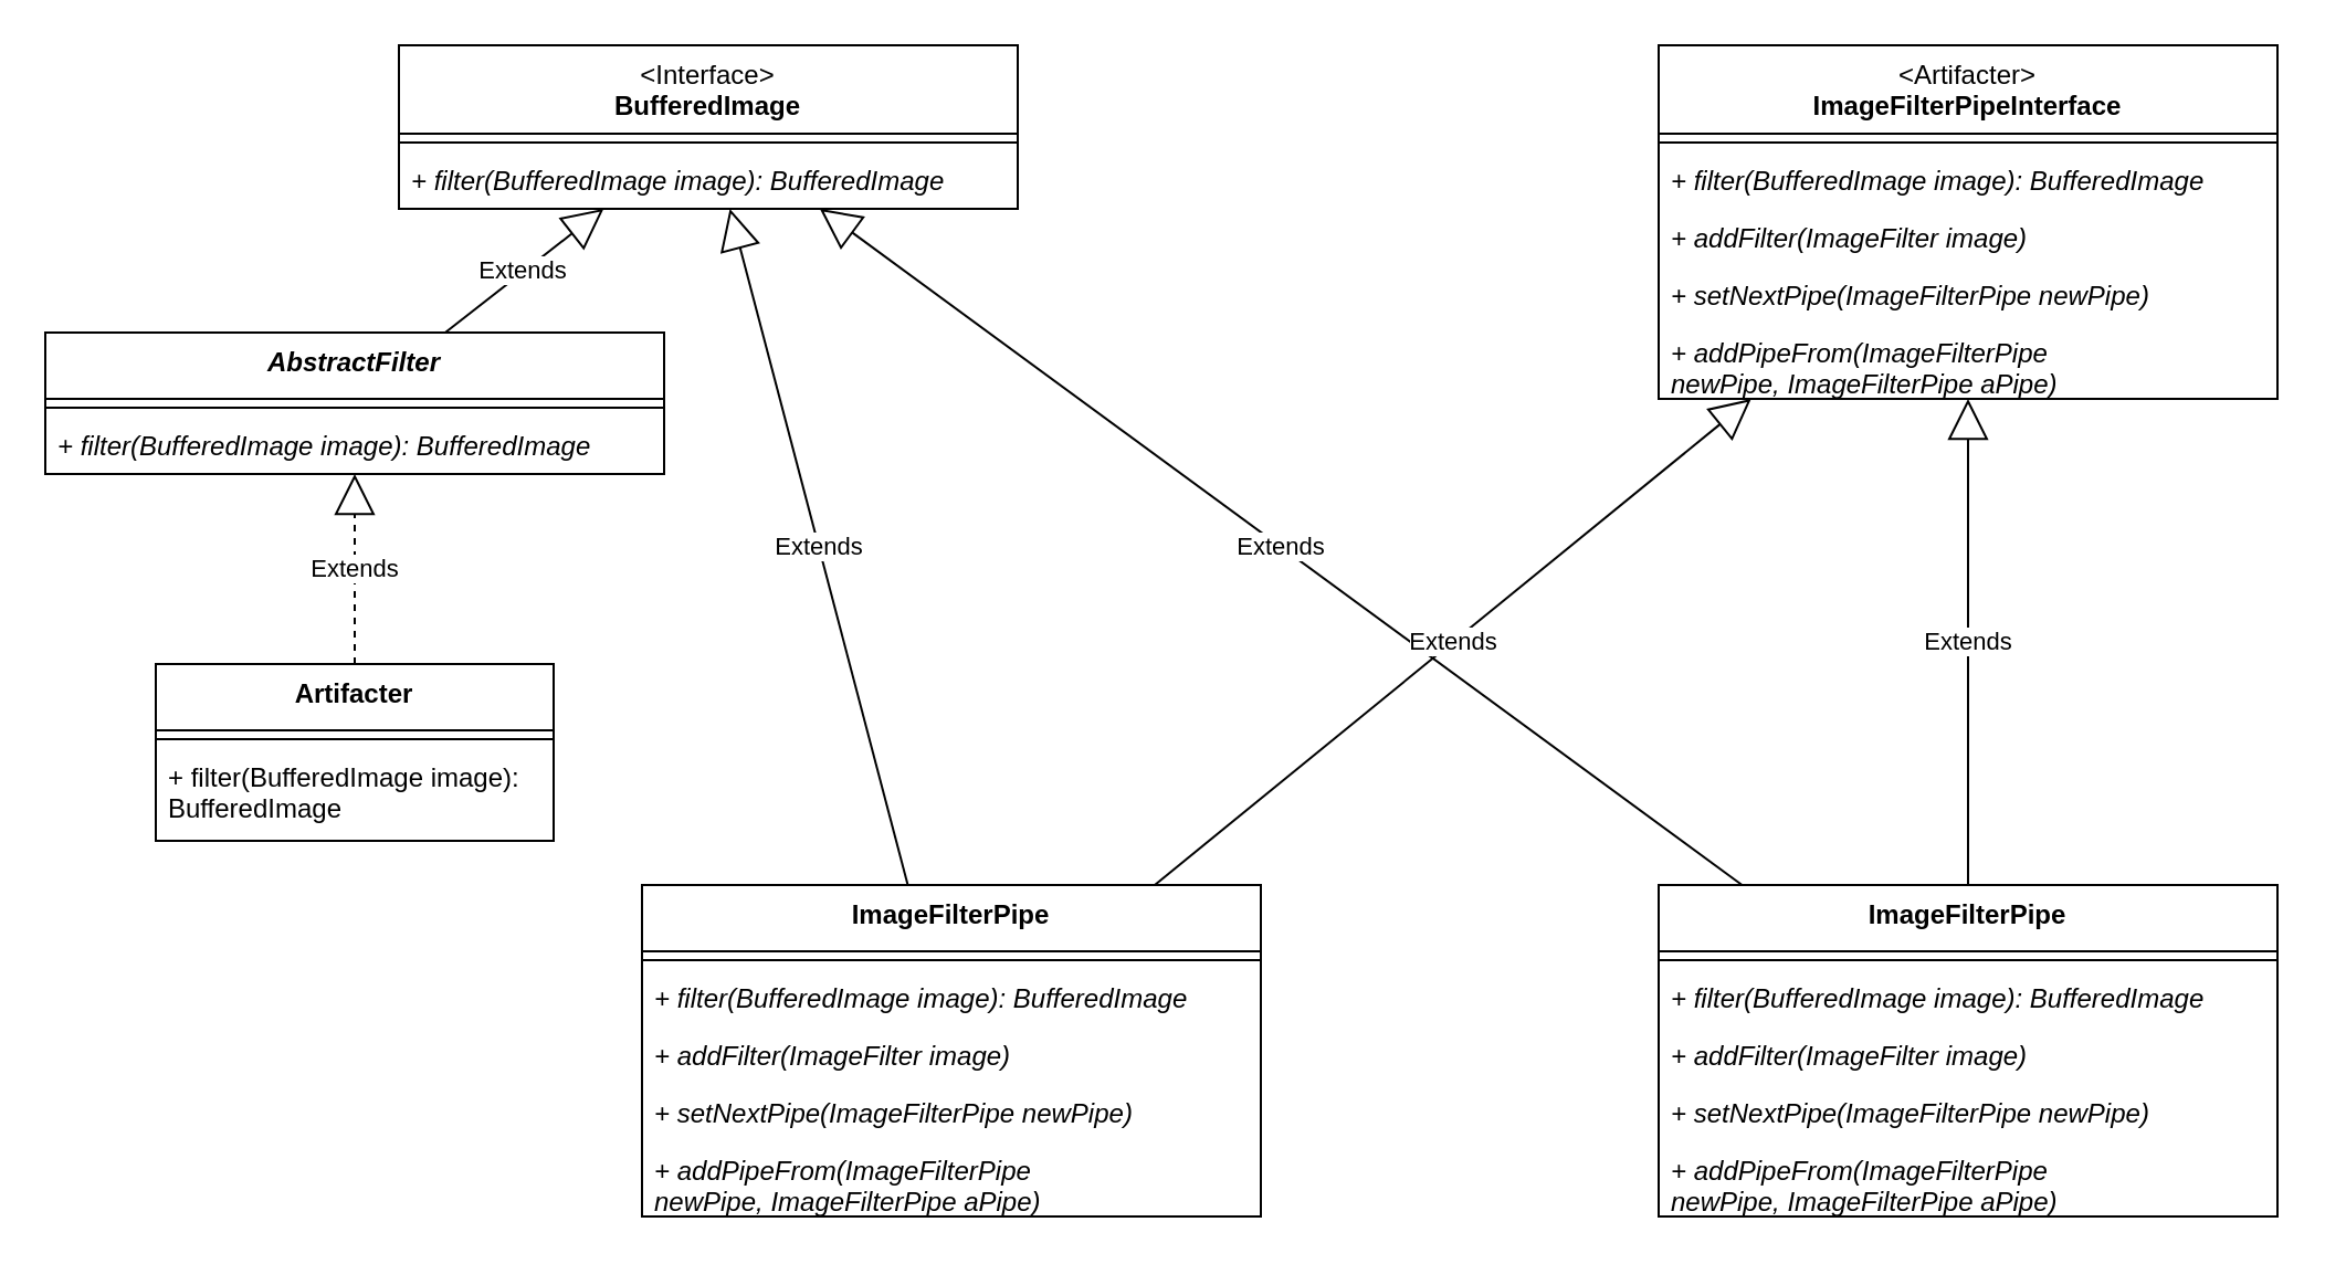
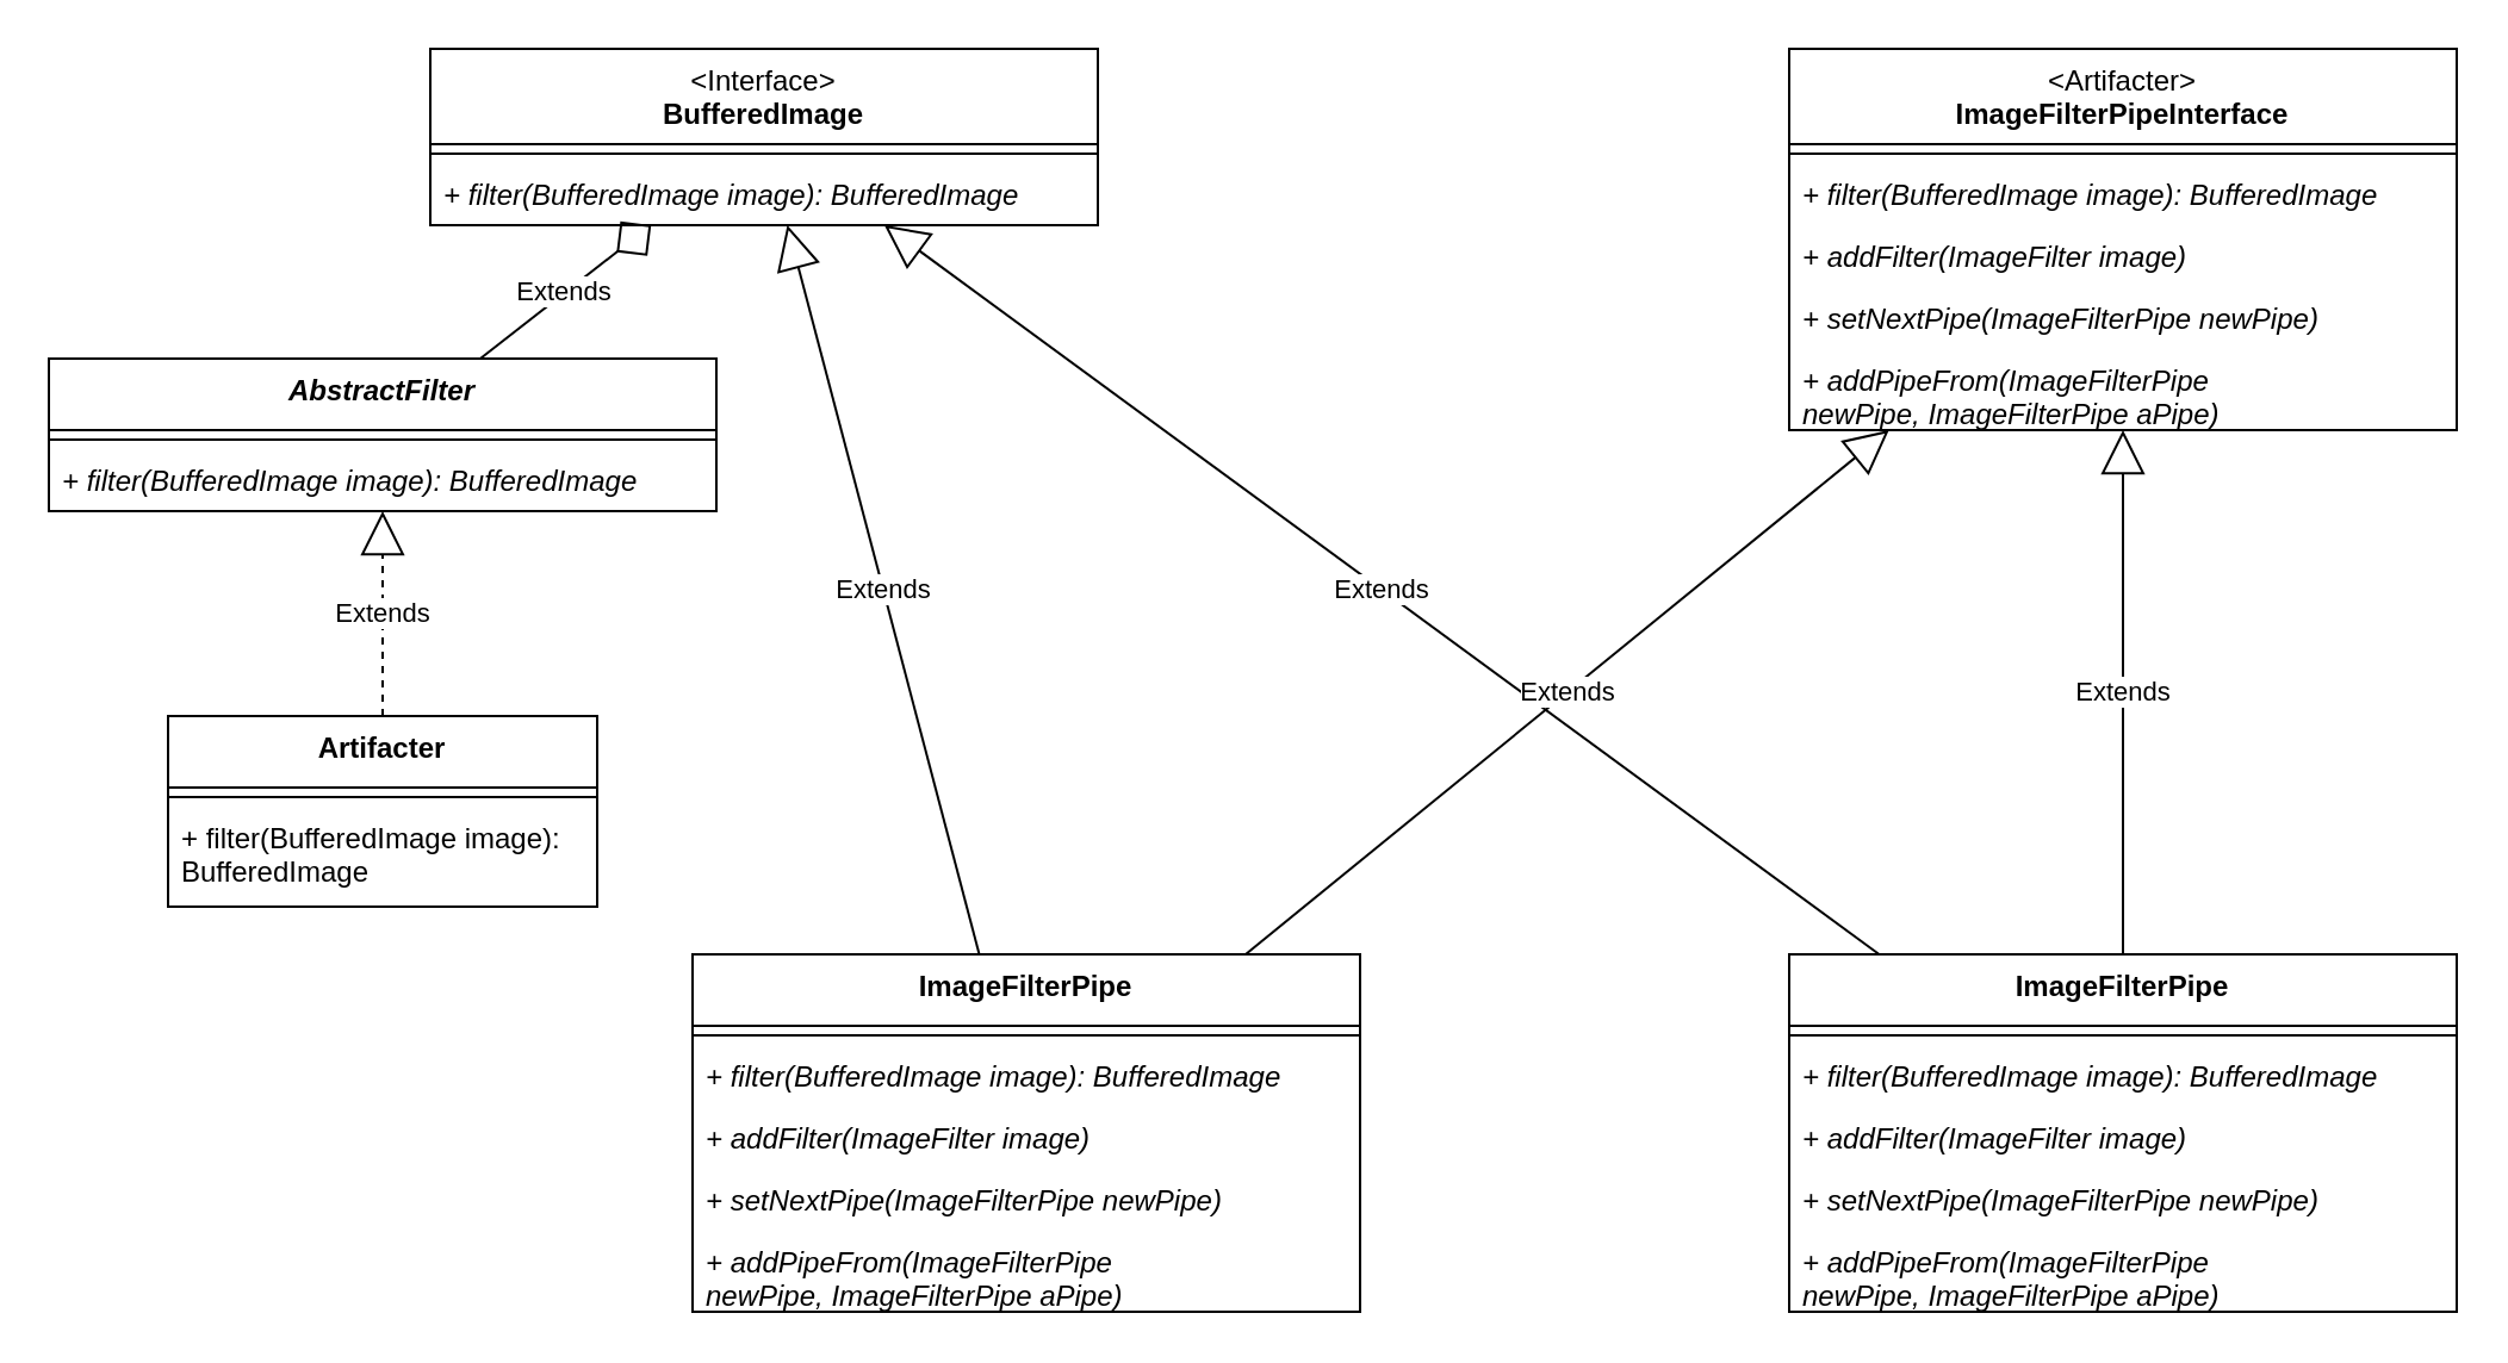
- <mxCell id="8" value="Extends" style="endArrow=block;endSize=16;endFill=0;html=1;rounded=0;" edge="1" parent="1" source="5" target="2"><mxGeometry width="160" relative="1" as="geometry"><mxPoint x="110" y="230" as="sourcePoint" /><mxPoint x="270" y="230" as="targetPoint" /></mxGeometry></mxCell>
+ <mxCell id="8" value="Extends" style="endArrow=diamond;endSize=16;endFill=0;html=1;rounded=0;" edge="1" parent="1" source="5" target="2"><mxGeometry width="160" relative="1" as="geometry"><mxPoint x="110" y="230" as="sourcePoint" /><mxPoint x="270" y="230" as="targetPoint" /></mxGeometry></mxCell>
